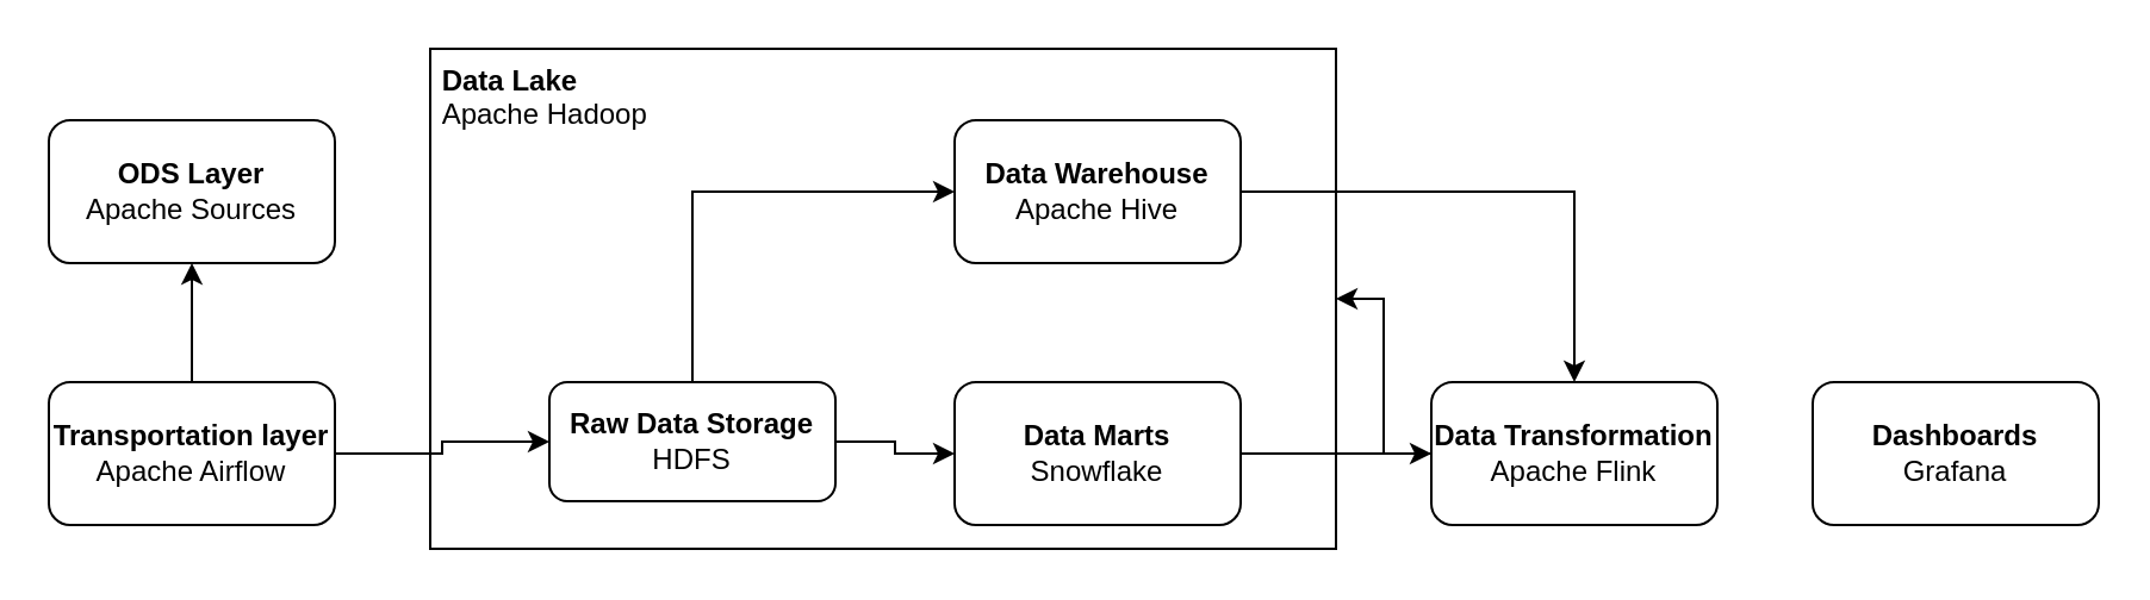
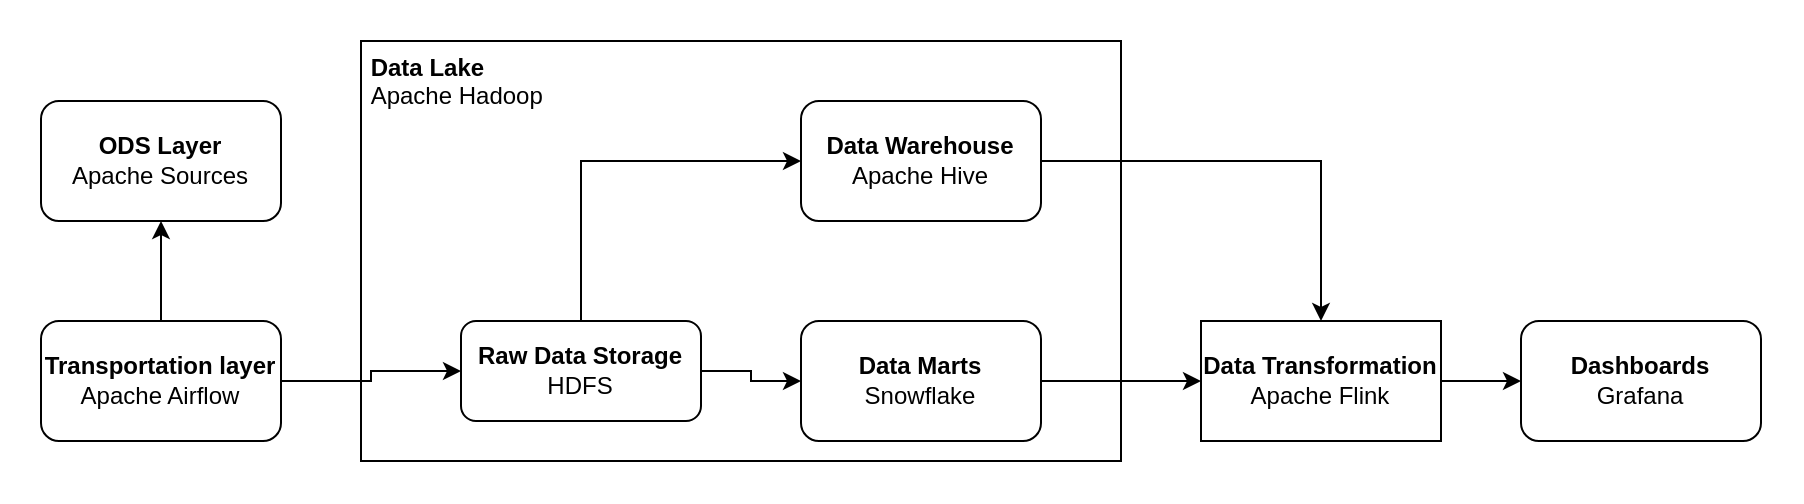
- <mxCell id="14" value="" style="edgeStyle=orthogonalEdgeStyle;rounded=0;orthogonalLoop=1;jettySize=auto;html=1;" edge="1" parent="1" source="15" target="2"><mxGeometry relative="1" as="geometry" /></mxCell>
+ <mxCell id="14" value="" style="edgeStyle=orthogonalEdgeStyle;rounded=0;orthogonalLoop=1;jettySize=auto;html=1;" edge="1" parent="1" source="15" target="16"><mxGeometry relative="1" as="geometry" /></mxCell>
- <mxCell id="15" value="&lt;div&gt;&lt;b&gt;Data Transformation&lt;/b&gt;&lt;/div&gt;Apache Flink" style="whiteSpace=wrap;html=1;rounded=1;" vertex="1" parent="1"><mxGeometry x="600" y="160" width="120" height="60" as="geometry" /></mxCell>
+ <mxCell id="15" value="&lt;div&gt;&lt;b&gt;Data Transformation&lt;/b&gt;&lt;/div&gt;Apache Flink" style="whiteSpace=wrap;html=1;rounded=0;" vertex="1" parent="1"><mxGeometry x="600" y="160" width="120" height="60" as="geometry" /></mxCell>
